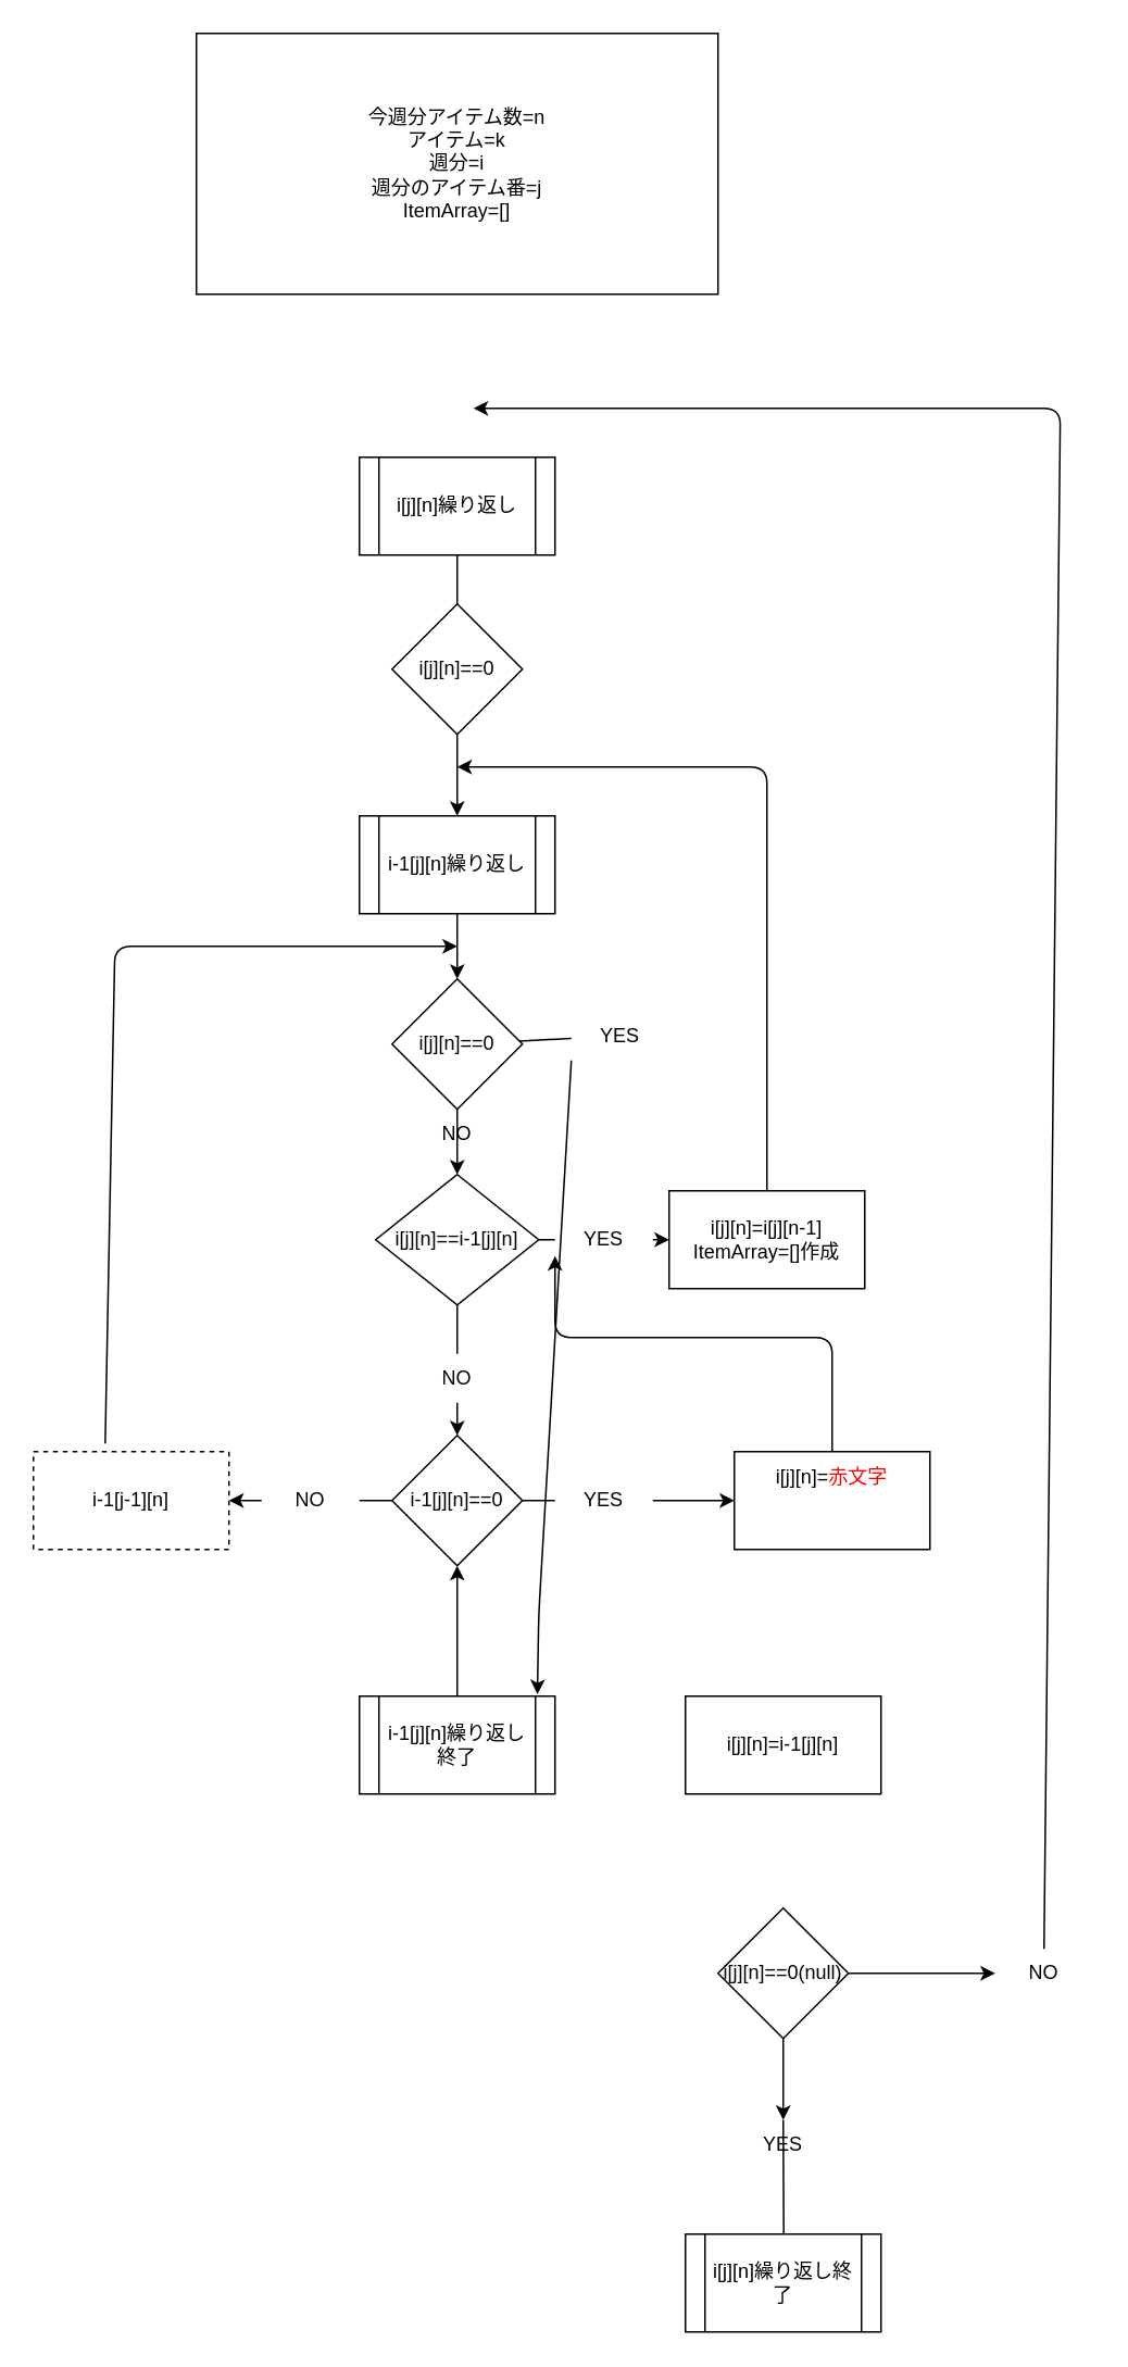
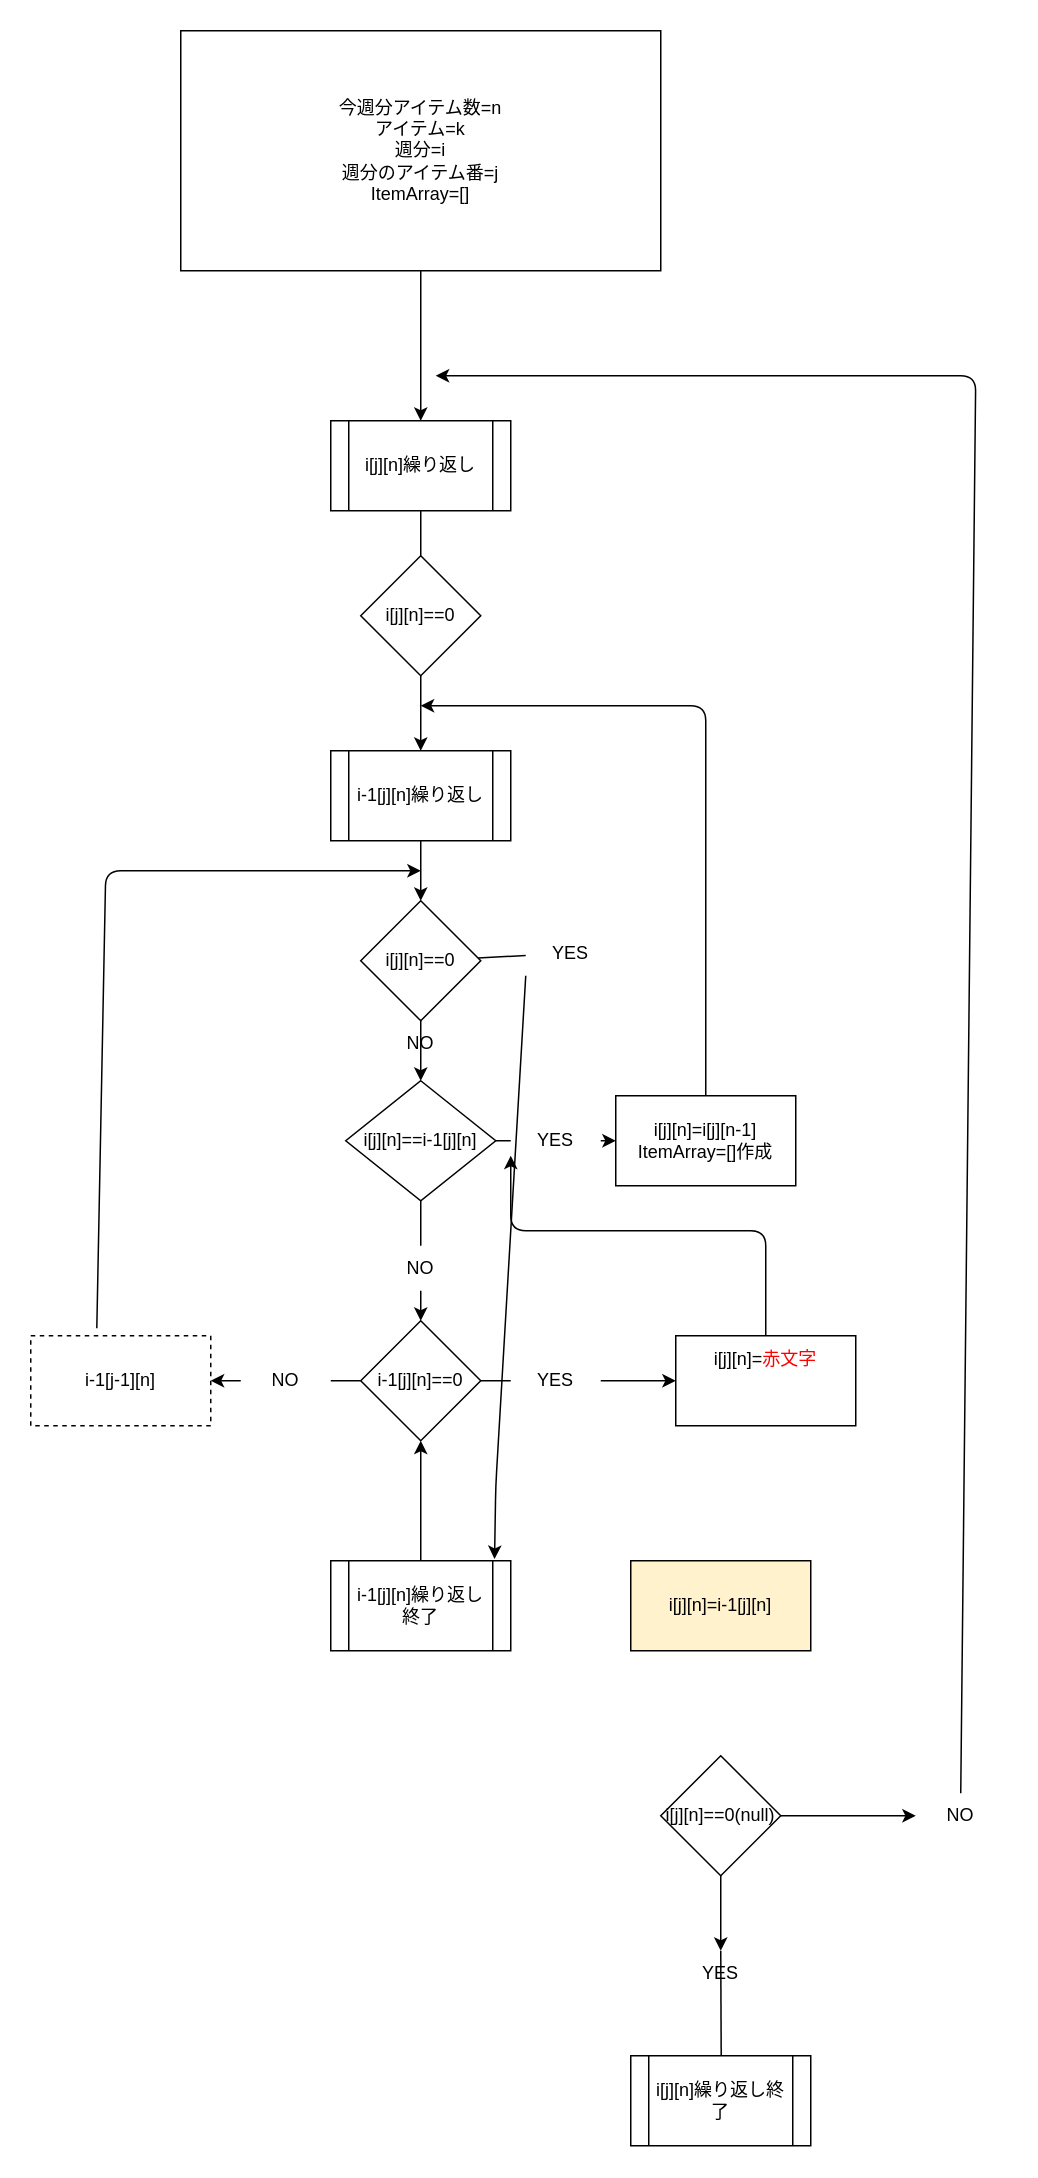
+ <mxCell id="2" value="" style="edgeStyle=none;html=1;fontColor=#FFFFFF;" edge="1" parent="1" source="3" target="5"><mxGeometry relative="1" as="geometry" /></mxCell>
- <mxCell id="26" value="i[j][n]=i-1[j][n]" style="whiteSpace=wrap;html=1;" vertex="1" parent="1"><mxGeometry x="420" y="1040" width="120" height="60" as="geometry" /></mxCell>
+ <mxCell id="26" value="i[j][n]=i-1[j][n]" style="whiteSpace=wrap;html=1;fillColor=#fff2cc;" vertex="1" parent="1"><mxGeometry x="420" y="1040" width="120" height="60" as="geometry" /></mxCell>
